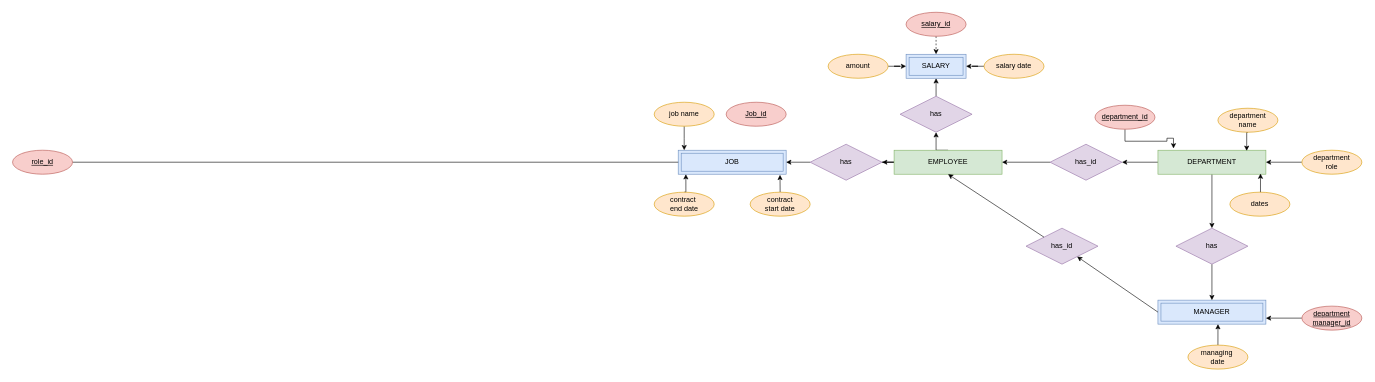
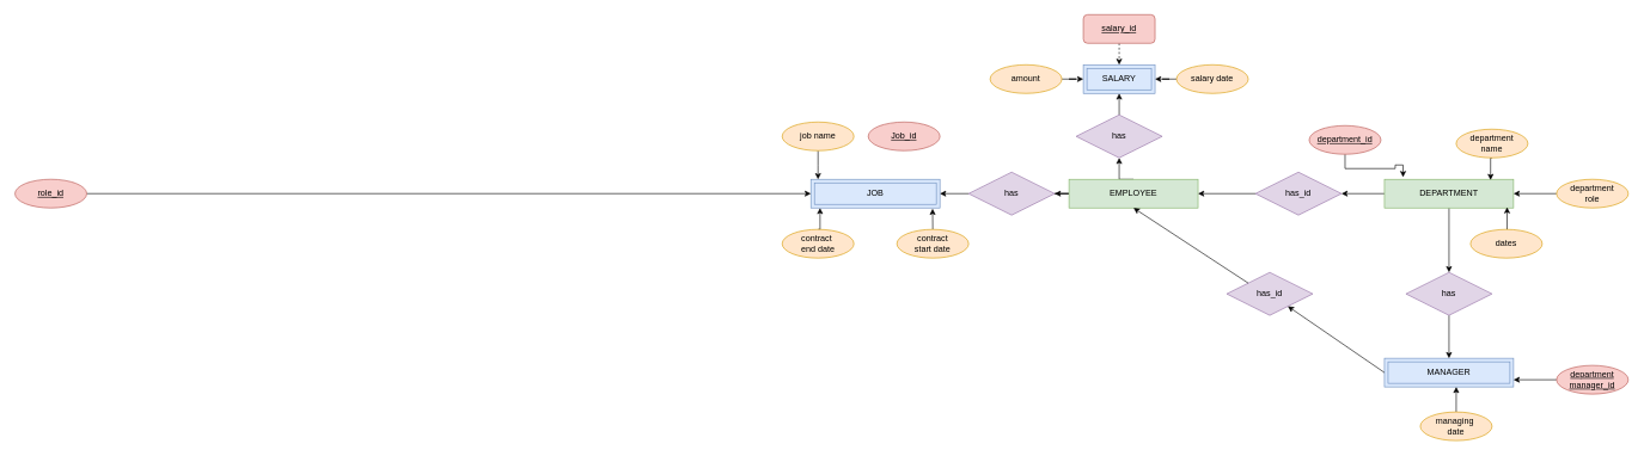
- <mxCell id="25" value="salary_id" style="ellipse;whiteSpace=wrap;html=1;align=center;fontStyle=4;fillColor=#f8cecc;strokeColor=#b85450;" parent="1" vertex="1"><mxGeometry x="1510" y="20" width="100" height="40" as="geometry" /></mxCell>
+ <mxCell id="25" value="salary_id" style="whiteSpace=wrap;html=1;align=center;fontStyle=4;fillColor=#f8cecc;strokeColor=#b85450;rounded=1;" parent="1" vertex="1"><mxGeometry x="1510" y="20" width="100" height="40" as="geometry" /></mxCell>
- <mxCell id="8" style="edgeStyle=orthogonalEdgeStyle;rounded=0;orthogonalLoop=1;jettySize=auto;html=1;exitX=1;exitY=0.5;exitDx=0;exitDy=0;entryX=0;entryY=0.5;entryDx=0;entryDy=0;endArrow=none;" parent="1" source="9" target="2" edge="1"><mxGeometry relative="1" as="geometry" /></mxCell>
+ <mxCell id="8" style="edgeStyle=orthogonalEdgeStyle;rounded=0;orthogonalLoop=1;jettySize=auto;html=1;exitX=1;exitY=0.5;exitDx=0;exitDy=0;entryX=0;entryY=0.5;entryDx=0;entryDy=0;" parent="1" source="9" target="2" edge="1"><mxGeometry relative="1" as="geometry" /></mxCell>
